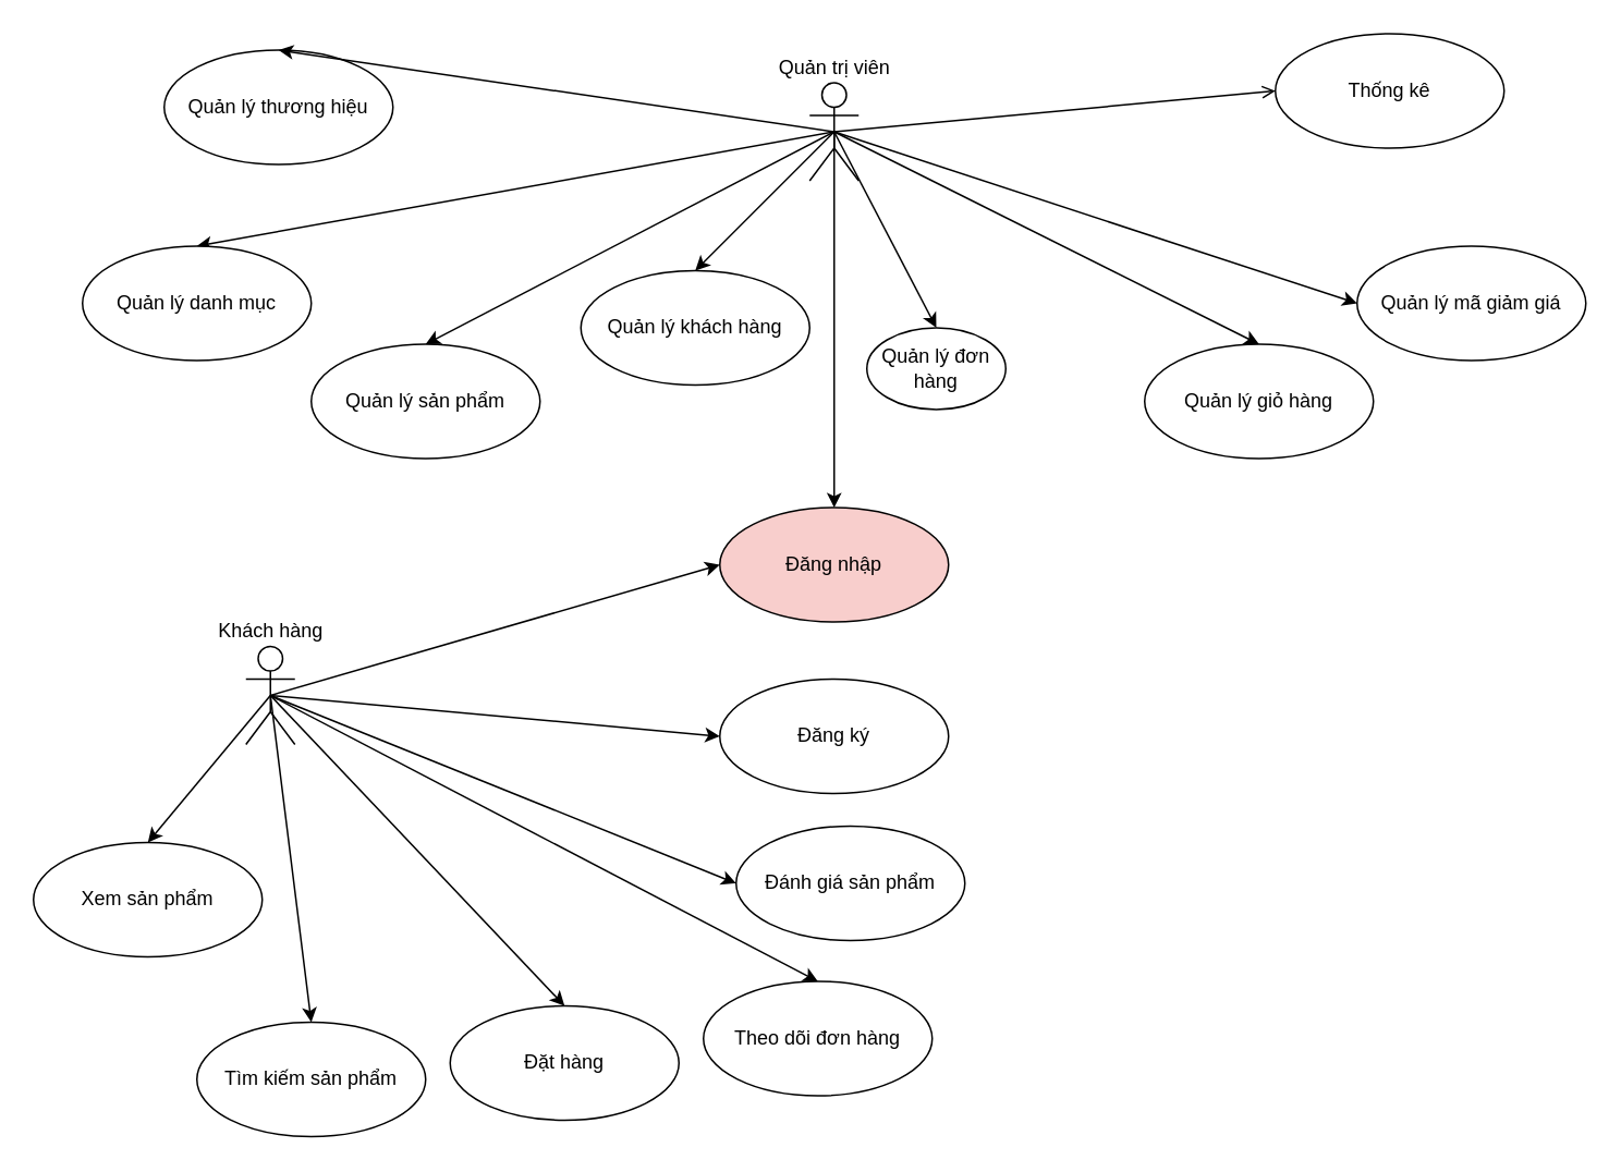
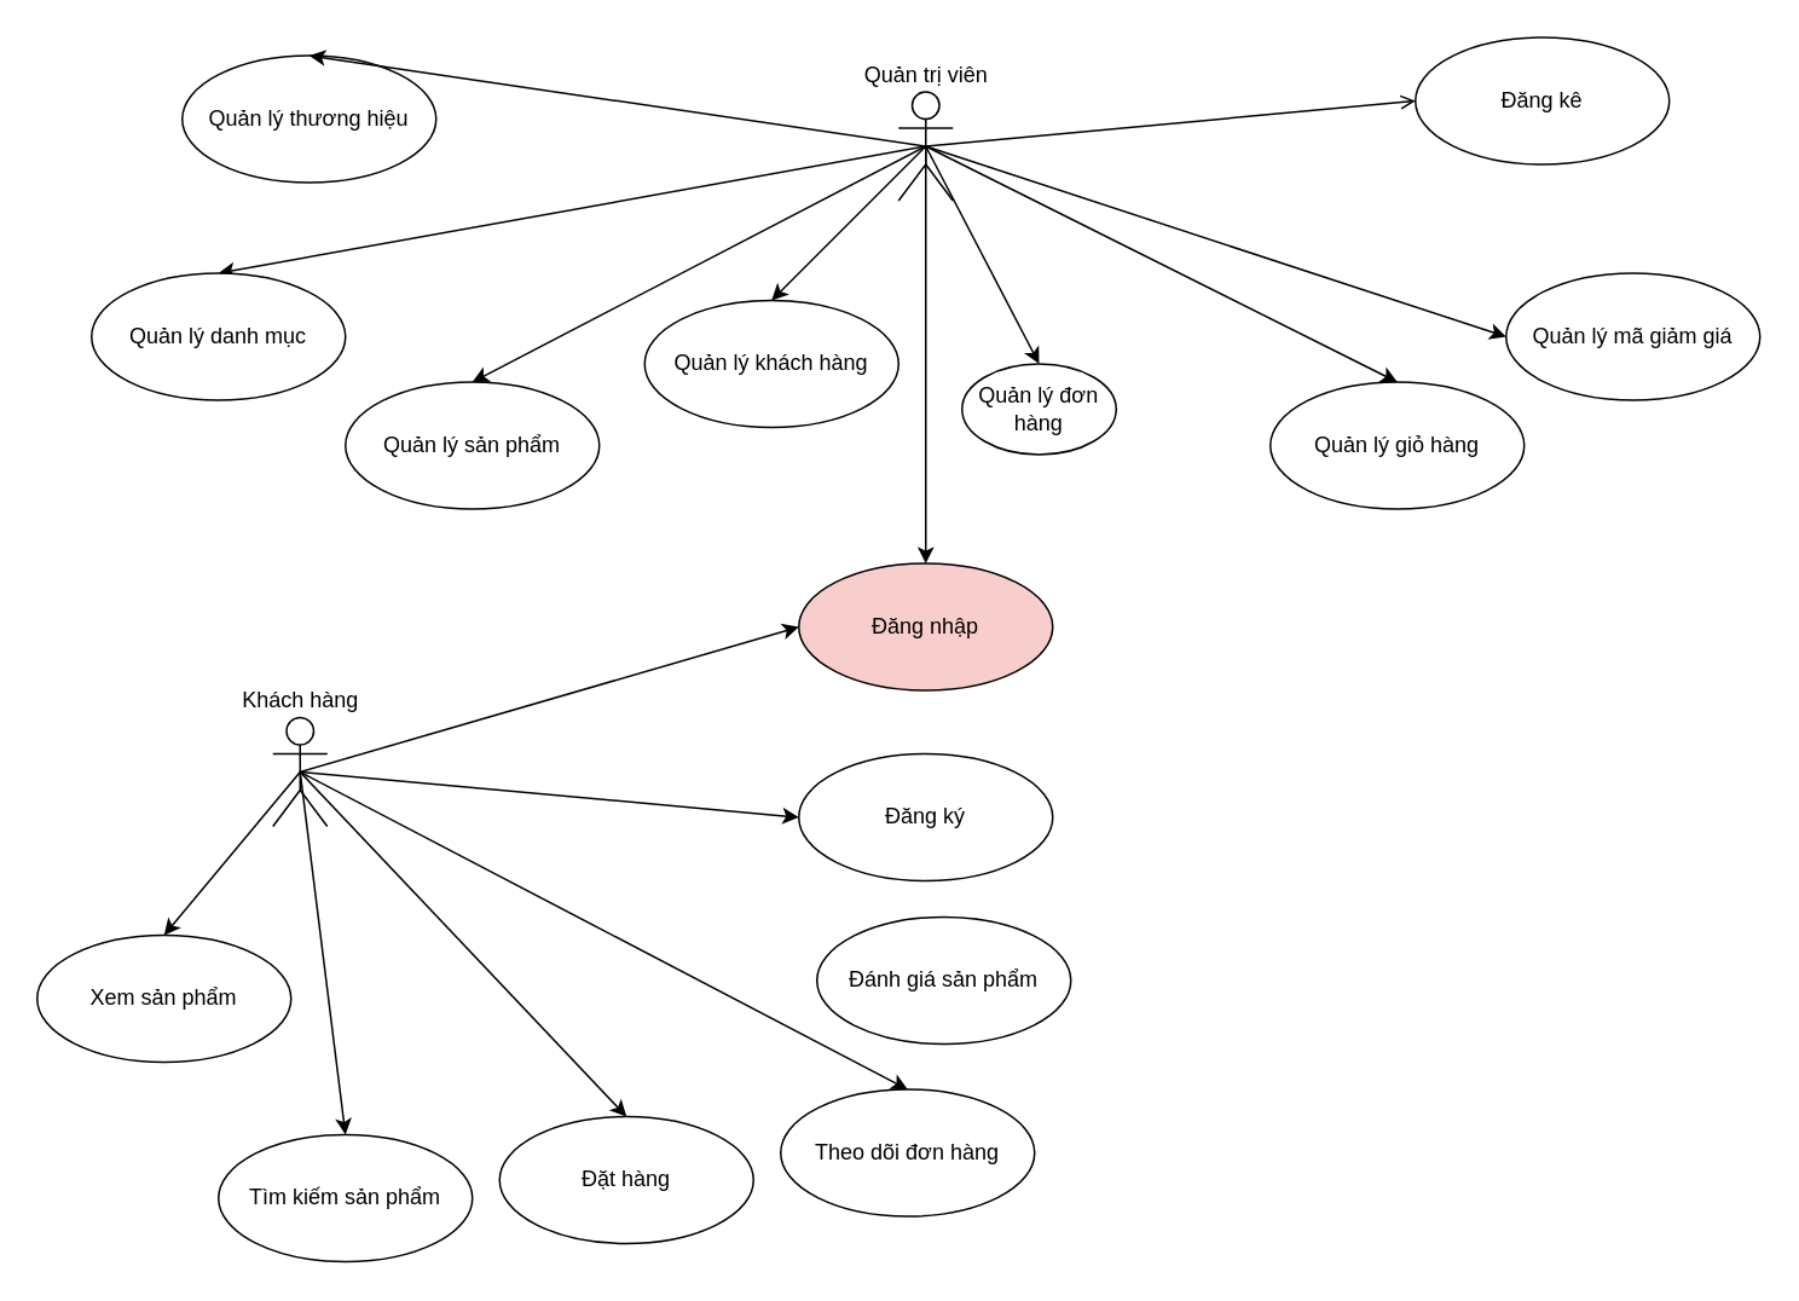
- <mxCell id="23" value="Thống kê" style="ellipse;whiteSpace=wrap;html=1;" vertex="1" parent="1"><mxGeometry x="780" y="20" width="140" height="70" as="geometry" /></mxCell>
+ <mxCell id="23" value="Đăng kê" style="ellipse;whiteSpace=wrap;html=1;" vertex="1" parent="1"><mxGeometry x="780" y="20" width="140" height="70" as="geometry" /></mxCell>
- <mxCell id="32" style="rounded=0;orthogonalLoop=1;jettySize=auto;html=1;exitX=0.5;exitY=0.5;exitDx=0;exitDy=0;exitPerimeter=0;entryX=0;entryY=0.5;entryDx=0;entryDy=0;" edge="1" parent="1" source="4" target="31"><mxGeometry relative="1" as="geometry"><mxPoint x="175" y="435" as="sourcePoint" /><mxPoint x="430" y="600" as="targetPoint" /></mxGeometry></mxCell>
